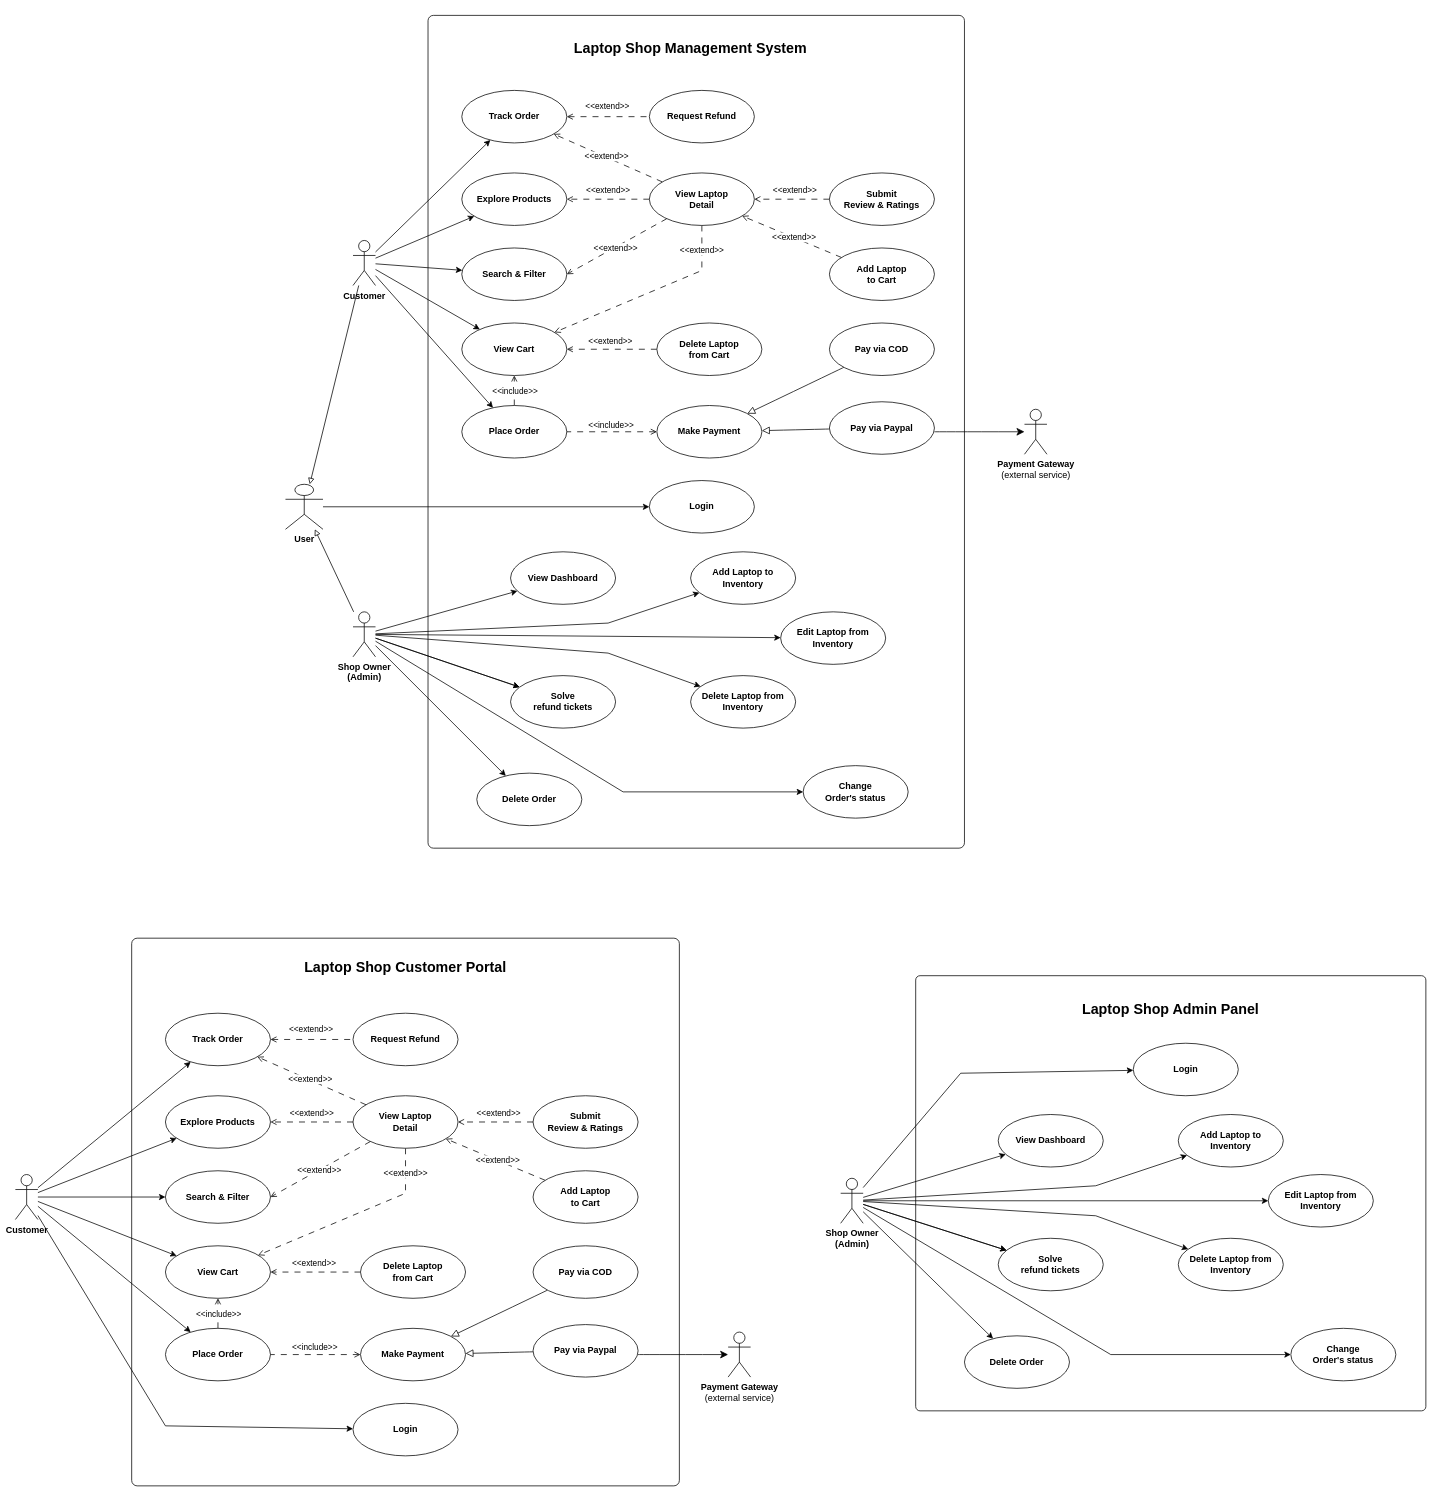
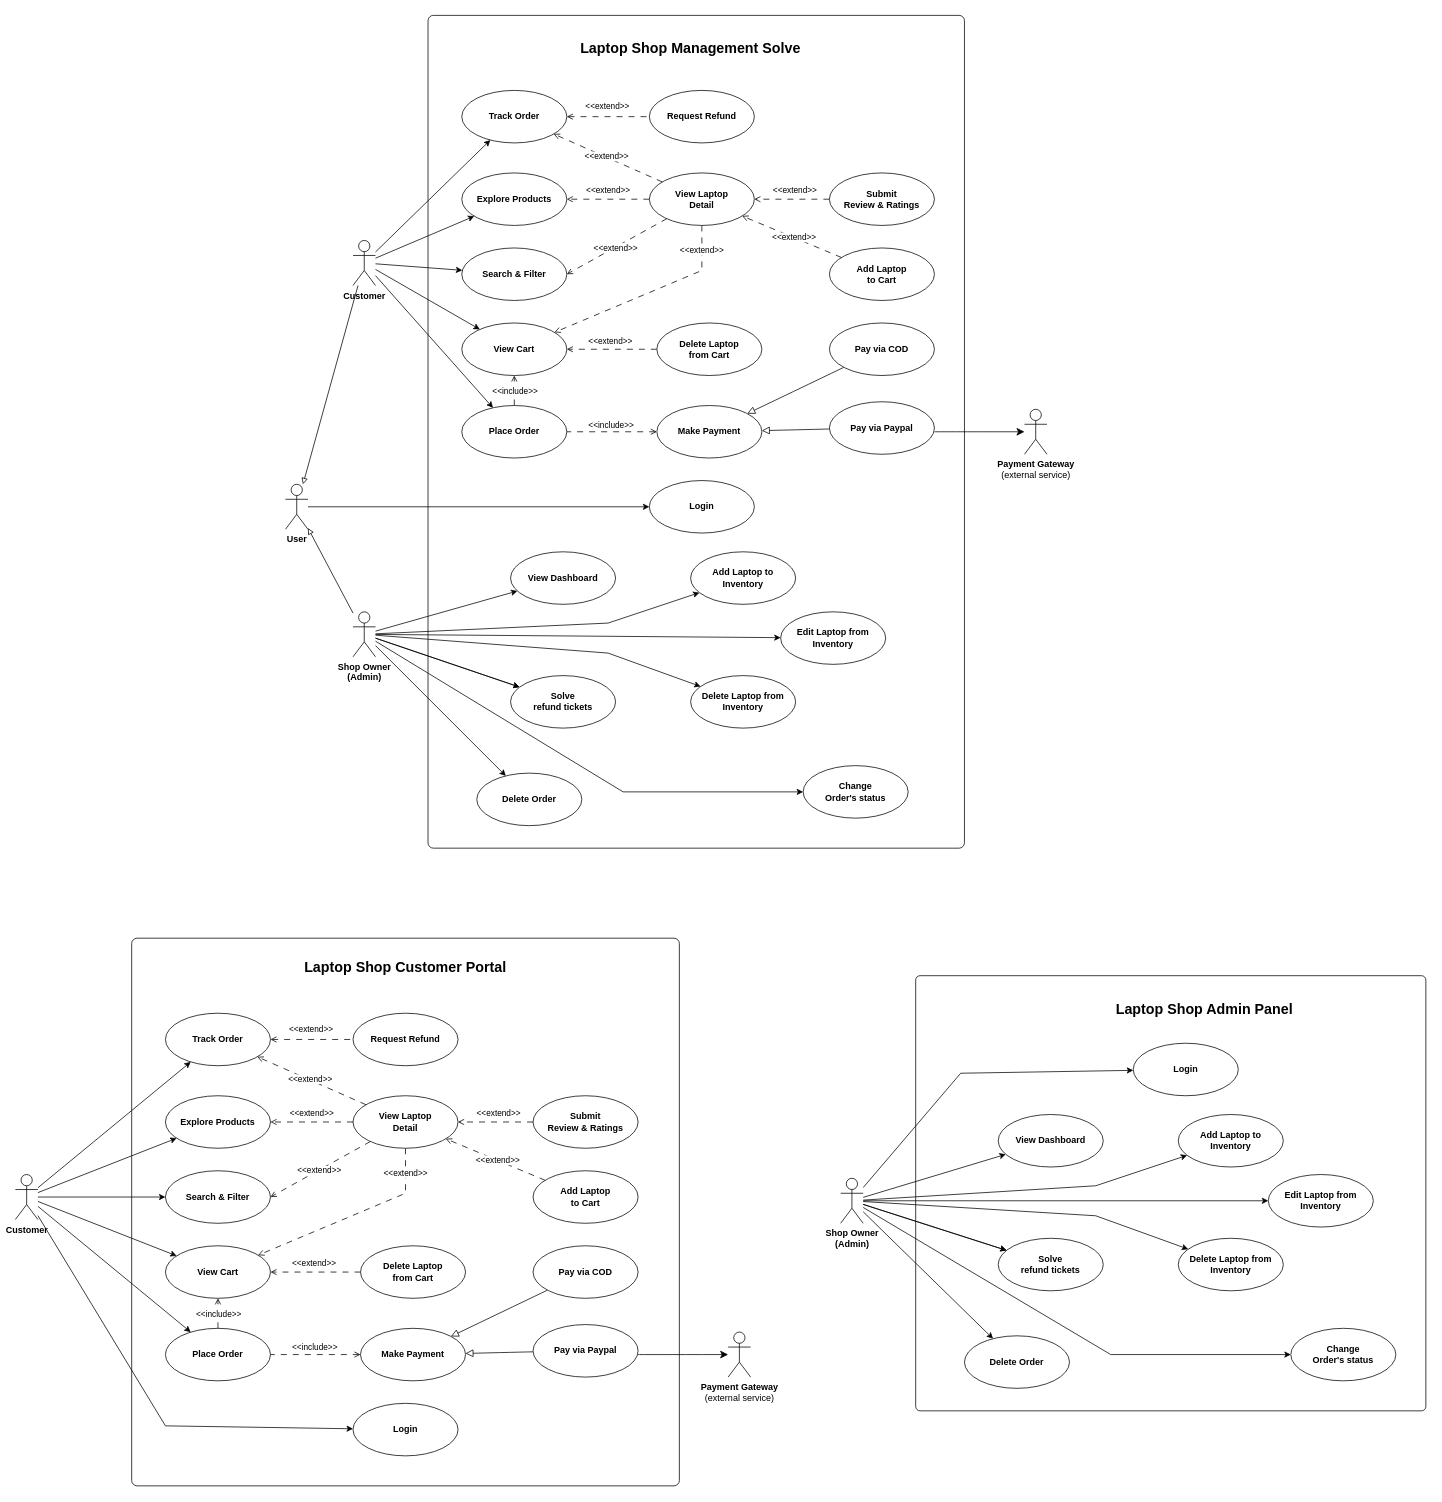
- <mxCell id="95" value="&lt;strong data-end=&quot;346&quot; data-start=&quot;313&quot;&gt;Laptop Shop Management System&lt;/strong&gt;" style="text;html=1;align=center;verticalAlign=middle;whiteSpace=wrap;rounded=0;fontStyle=1;fontSize=19;" parent="1" vertex="1"><mxGeometry x="725" y="50" width="390" height="30" as="geometry" /></mxCell>
+ <mxCell id="95" value="&lt;strong data-end=&quot;346&quot; data-start=&quot;313&quot;&gt;Laptop Shop Management Solve&lt;/strong&gt;" style="text;html=1;align=center;verticalAlign=middle;whiteSpace=wrap;rounded=0;fontStyle=1;fontSize=19;" parent="1" vertex="1"><mxGeometry x="725" y="50" width="390" height="30" as="geometry" /></mxCell>
- <mxCell id="138" value="&lt;b&gt;User&lt;/b&gt;" style="shape=umlActor;verticalLabelPosition=bottom;verticalAlign=top;html=1;outlineConnect=0;" vertex="1" parent="1"><mxGeometry x="380" y="645" width="50" height="60" as="geometry" /></mxCell>
+ <mxCell id="138" value="&lt;b&gt;User&lt;/b&gt;" style="shape=umlActor;verticalLabelPosition=bottom;verticalAlign=top;html=1;outlineConnect=0;" vertex="1" parent="1"><mxGeometry x="380" y="645" width="30" height="60" as="geometry" /></mxCell>
- <mxCell id="4" value="&lt;strong data-end=&quot;806&quot; data-start=&quot;779&quot;&gt;Laptop Shop Admin Panel&lt;/strong&gt;" style="text;html=1;align=center;verticalAlign=middle;whiteSpace=wrap;rounded=0;fontStyle=1;fontSize=19;" parent="2" vertex="1"><mxGeometry x="245" y="30" width="390" height="30" as="geometry" /></mxCell>
+ <mxCell id="4" value="&lt;strong data-end=&quot;806&quot; data-start=&quot;779&quot;&gt;Laptop Shop Admin Panel&lt;/strong&gt;" style="text;html=1;align=center;verticalAlign=middle;whiteSpace=wrap;rounded=0;fontStyle=1;fontSize=19;" parent="2" vertex="1"><mxGeometry x="290" y="30" width="390" height="30" as="geometry" /></mxCell>
